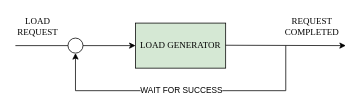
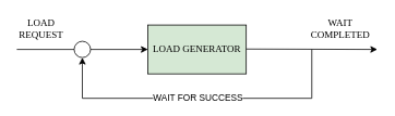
- <mxCell id="10" value="REQUEST COMPLETED" style="text;html=1;strokeColor=none;fillColor=none;align=center;verticalAlign=middle;whiteSpace=wrap;rounded=0;fontFamily=Computer Modern;fontSource=https%3A%2F%2Ffonts.googleapis.com%2Fcss%3Ffamily%3DComputer%2BModern;" parent="1" vertex="1"><mxGeometry x="380" y="20" width="70" height="30" as="geometry" /></mxCell>
+ <mxCell id="10" value="WAIT COMPLETED" style="text;html=1;strokeColor=none;fillColor=none;align=center;verticalAlign=middle;whiteSpace=wrap;rounded=0;fontFamily=Computer Modern;fontSource=https%3A%2F%2Ffonts.googleapis.com%2Fcss%3Ffamily%3DComputer%2BModern;" parent="1" vertex="1"><mxGeometry x="380" y="20" width="70" height="30" as="geometry" /></mxCell>
